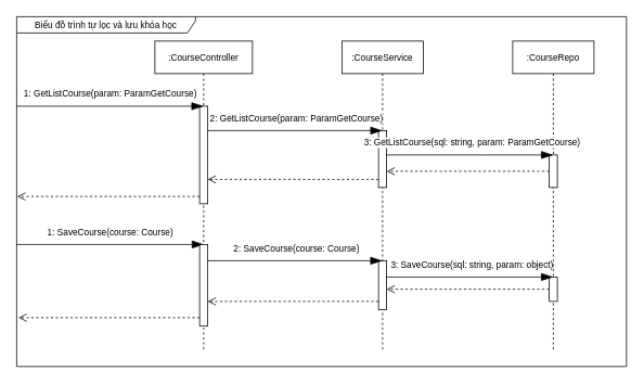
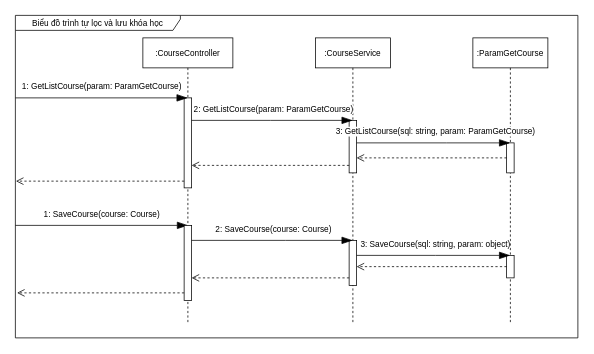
- <mxCell id="8" value=":CourseRepo" style="shape=umlLifeline;perimeter=lifelinePerimeter;whiteSpace=wrap;html=1;container=1;dropTarget=0;collapsible=0;recursiveResize=0;outlineConnect=0;portConstraint=eastwest;newEdgeStyle={&quot;edgeStyle&quot;:&quot;elbowEdgeStyle&quot;,&quot;elbow&quot;:&quot;vertical&quot;,&quot;curved&quot;:0,&quot;rounded&quot;:0};fontSize=11;" vertex="1" parent="1"><mxGeometry x="630" y="50" width="100" height="380" as="geometry" /></mxCell>
+ <mxCell id="8" value=":ParamGetCourse" style="shape=umlLifeline;perimeter=lifelinePerimeter;whiteSpace=wrap;html=1;container=1;dropTarget=0;collapsible=0;recursiveResize=0;outlineConnect=0;portConstraint=eastwest;newEdgeStyle={&quot;edgeStyle&quot;:&quot;elbowEdgeStyle&quot;,&quot;elbow&quot;:&quot;vertical&quot;,&quot;curved&quot;:0,&quot;rounded&quot;:0};fontSize=11;" vertex="1" parent="1"><mxGeometry x="630" y="50" width="100" height="380" as="geometry" /></mxCell>
